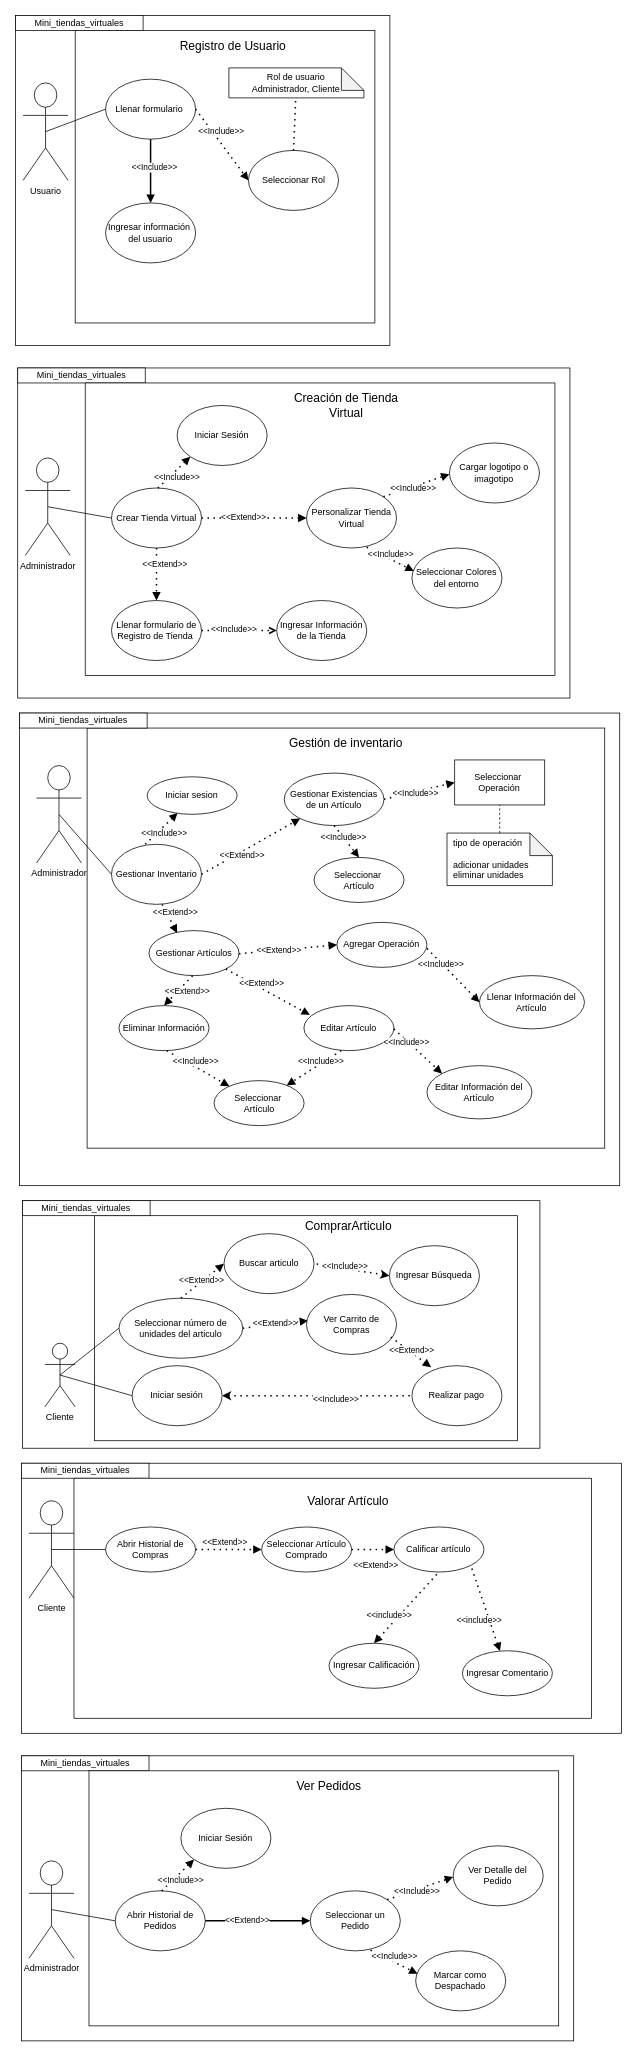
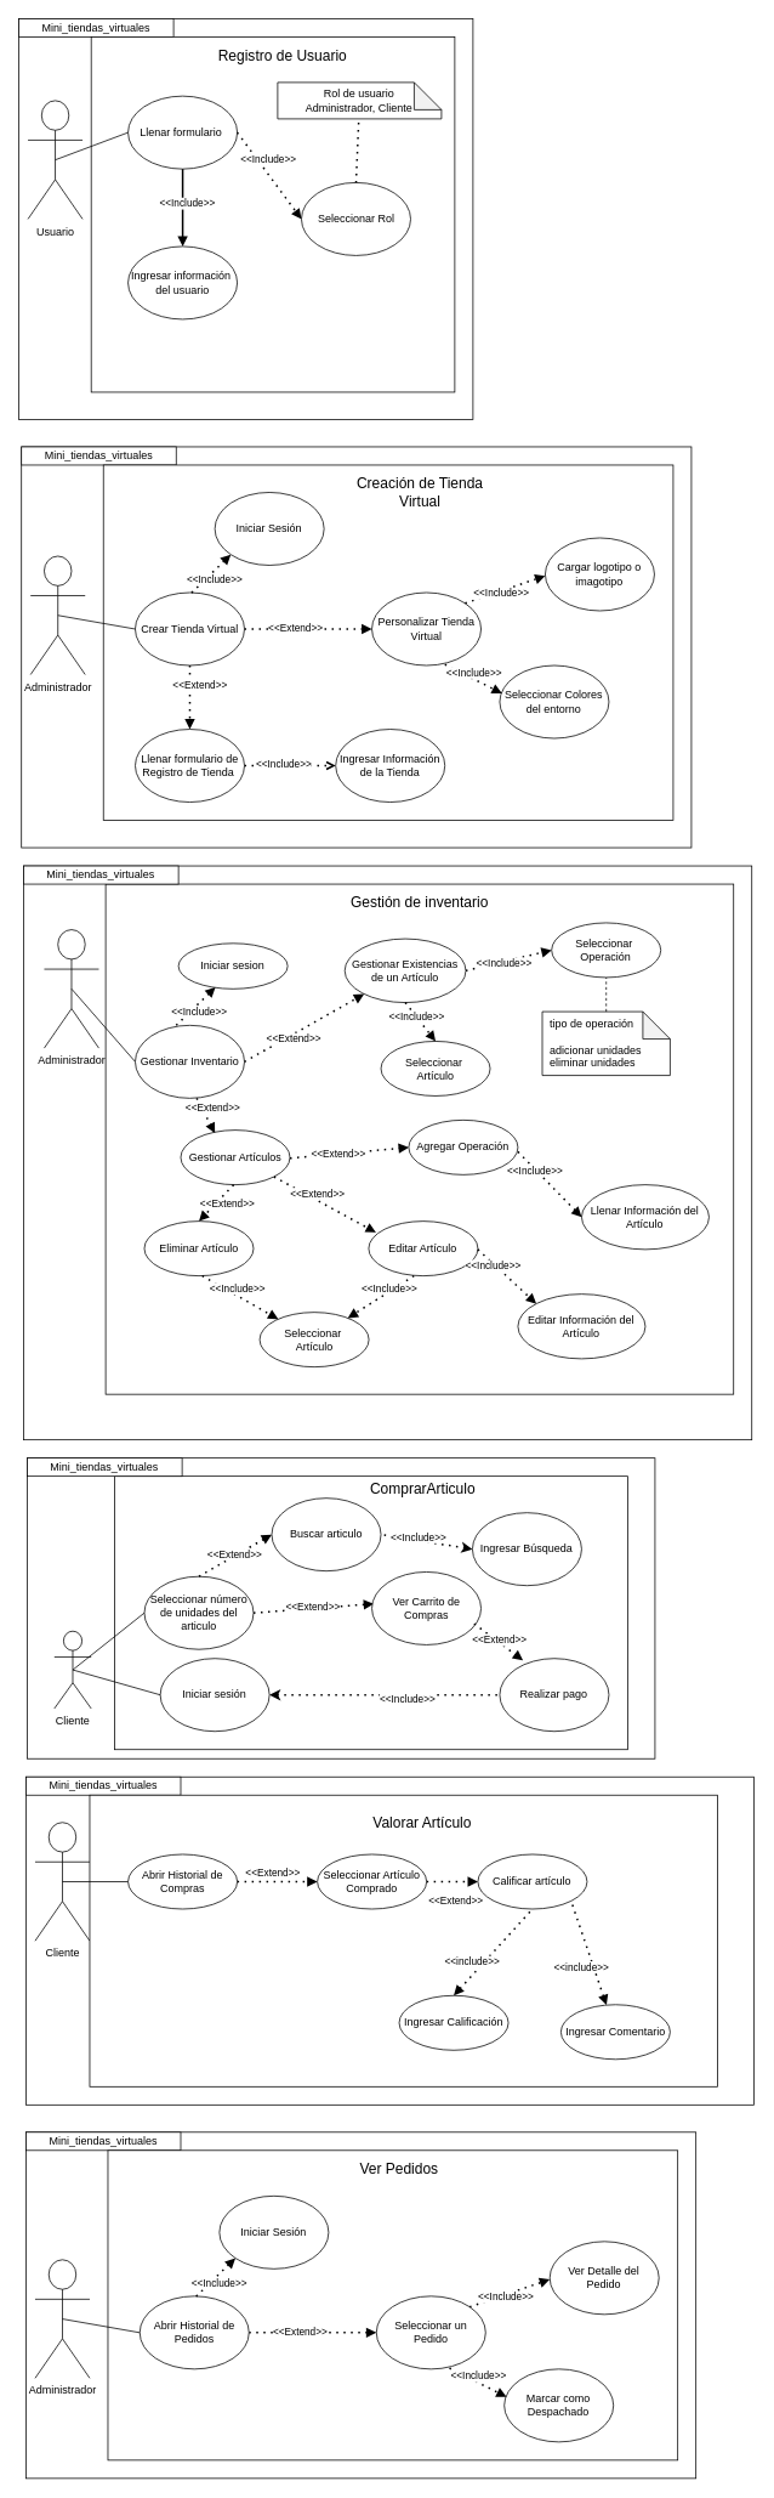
- <mxCell id="93" value="Seleccionar&amp;nbsp;&lt;br&gt;Operación" style="whiteSpace=wrap;html=1;rounded=0;" parent="1" vertex="1"><mxGeometry x="605.38" y="1012.5" width="120" height="60" as="geometry" /></mxCell>
+ <mxCell id="93" value="Seleccionar&amp;nbsp;&lt;br&gt;Operación" style="ellipse;whiteSpace=wrap;html=1;" parent="1" vertex="1"><mxGeometry x="605.38" y="1012.5" width="120" height="60" as="geometry" /></mxCell>
- <mxCell id="105" value="Eliminar Información" style="ellipse;whiteSpace=wrap;html=1;" parent="1" vertex="1"><mxGeometry x="157.88" y="1340" width="120" height="60" as="geometry" /></mxCell>
+ <mxCell id="105" value="Eliminar Artículo" style="ellipse;whiteSpace=wrap;html=1;" parent="1" vertex="1"><mxGeometry x="157.88" y="1340" width="120" height="60" as="geometry" /></mxCell>
- <mxCell id="36" value="Seleccionar número de unidades del articulo" style="ellipse;whiteSpace=wrap;html=1;" parent="1" vertex="1"><mxGeometry x="157.88" y="1730" width="165" height="80" as="geometry" /></mxCell>
+ <mxCell id="36" value="Seleccionar número de unidades del articulo" style="ellipse;whiteSpace=wrap;html=1;" parent="1" vertex="1"><mxGeometry x="157.88" y="1730" width="120" height="80" as="geometry" /></mxCell>
- <mxCell id="137" value="" style="endArrow=block;dashed=0;html=1;dashPattern=1 3;strokeWidth=2;exitX=1;exitY=0.5;exitDx=0;exitDy=0;entryX=0;entryY=0.5;entryDx=0;entryDy=0;endFill=1;" edge="1" parent="1" source="140" target="136"><mxGeometry width="50" height="50" relative="1" as="geometry"><mxPoint x="267.876" y="2480.004" as="sourcePoint" /><mxPoint x="345.45" y="2586.72" as="targetPoint" /></mxGeometry></mxCell>
+ <mxCell id="137" value="" style="endArrow=block;dashed=1;html=1;dashPattern=1 3;strokeWidth=2;exitX=1;exitY=0.5;exitDx=0;exitDy=0;entryX=0;entryY=0.5;entryDx=0;entryDy=0;endFill=1;" edge="1" parent="1" source="140" target="136"><mxGeometry width="50" height="50" relative="1" as="geometry"><mxPoint x="267.876" y="2480.004" as="sourcePoint" /><mxPoint x="345.45" y="2586.72" as="targetPoint" /></mxGeometry></mxCell>
